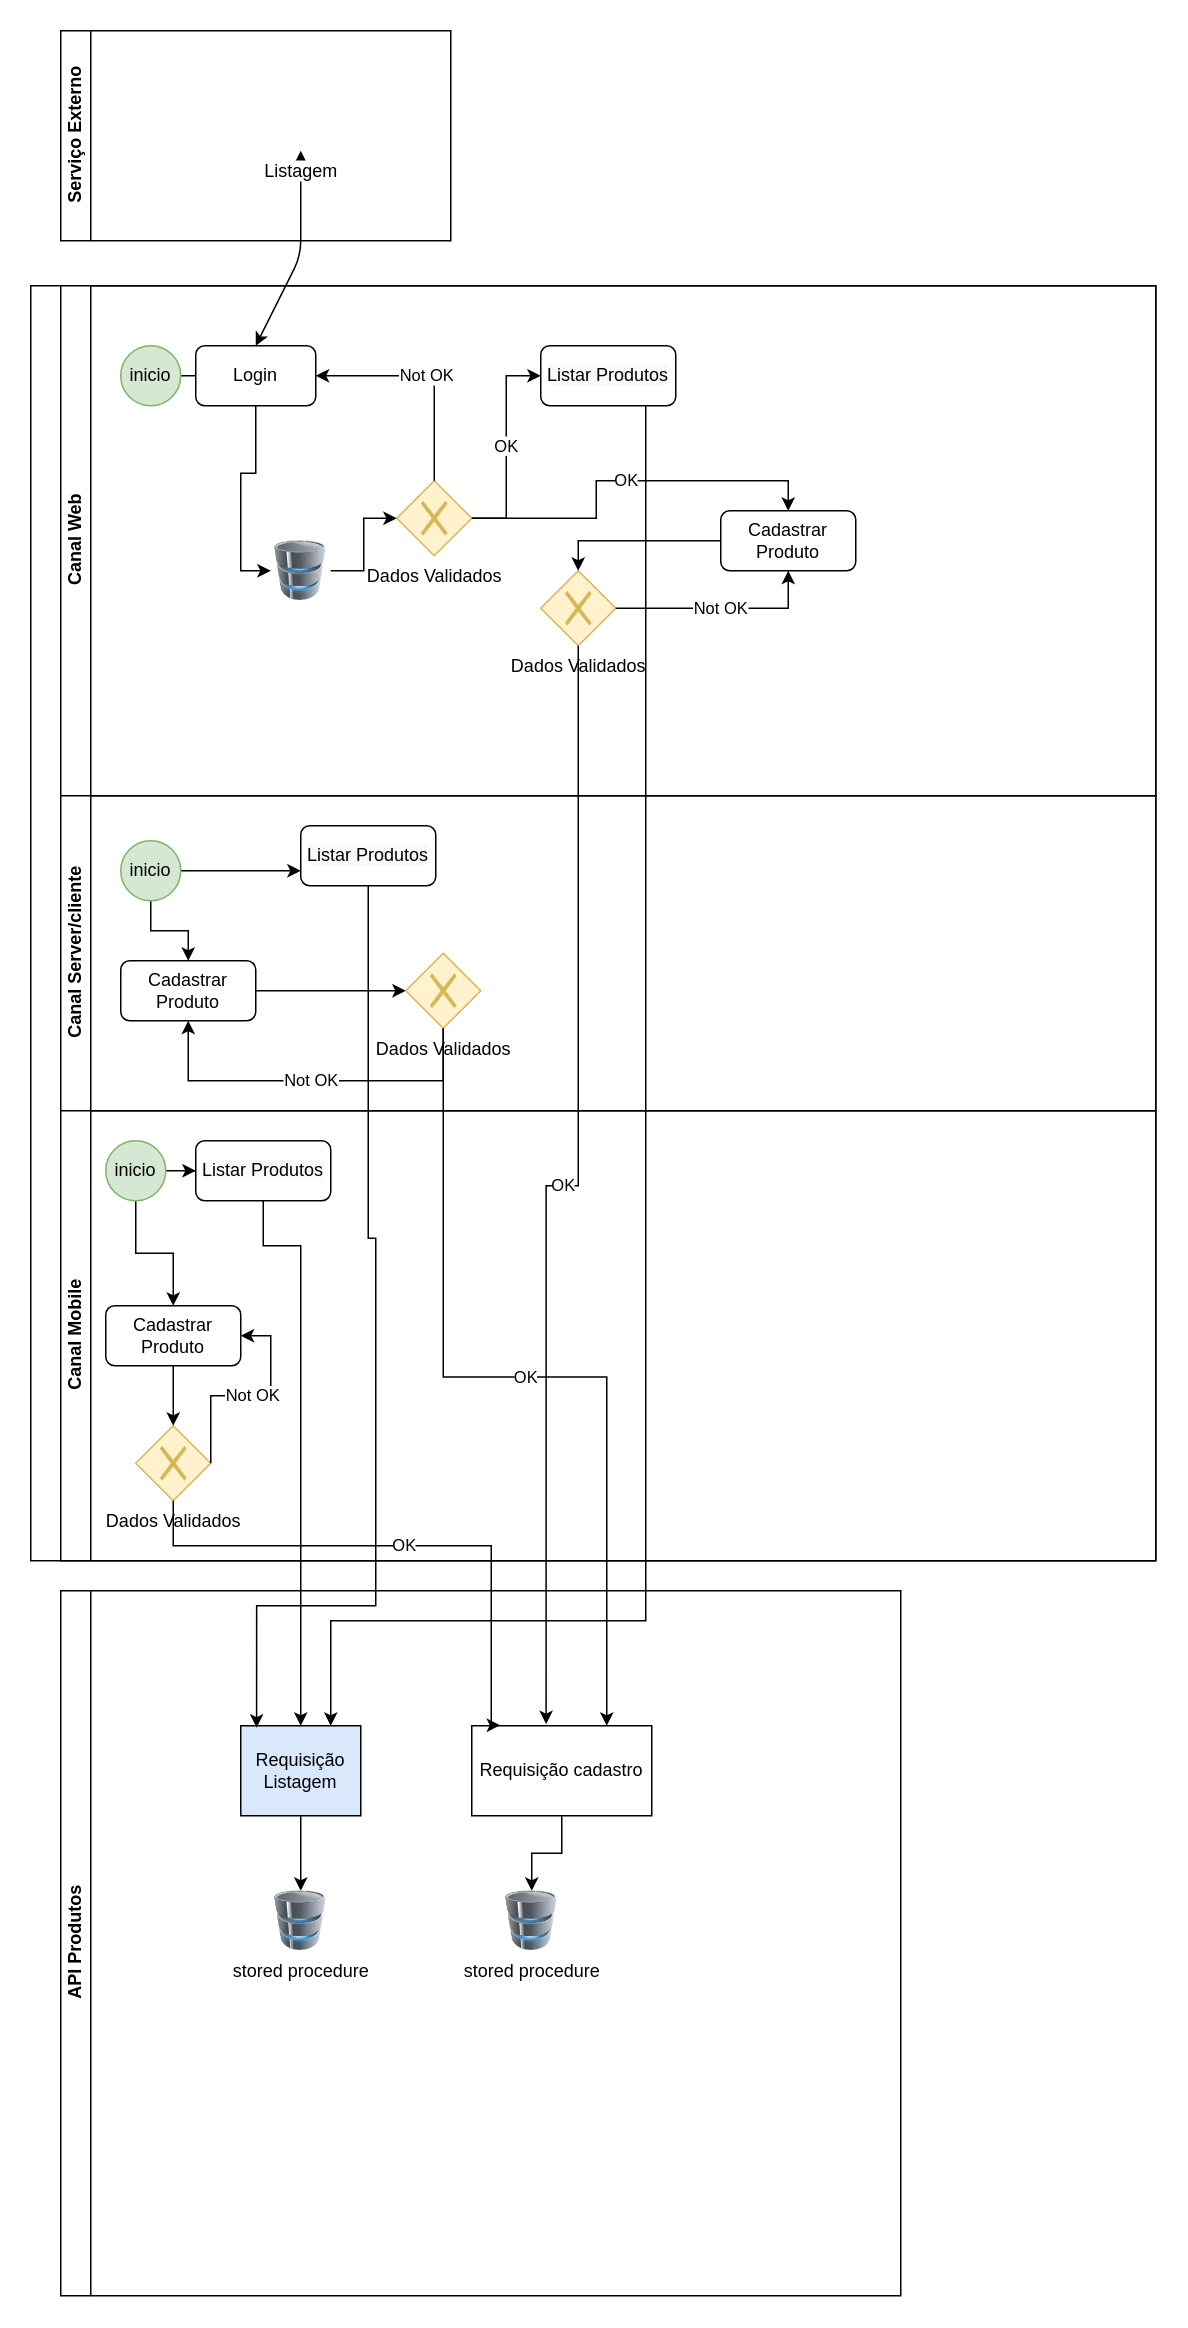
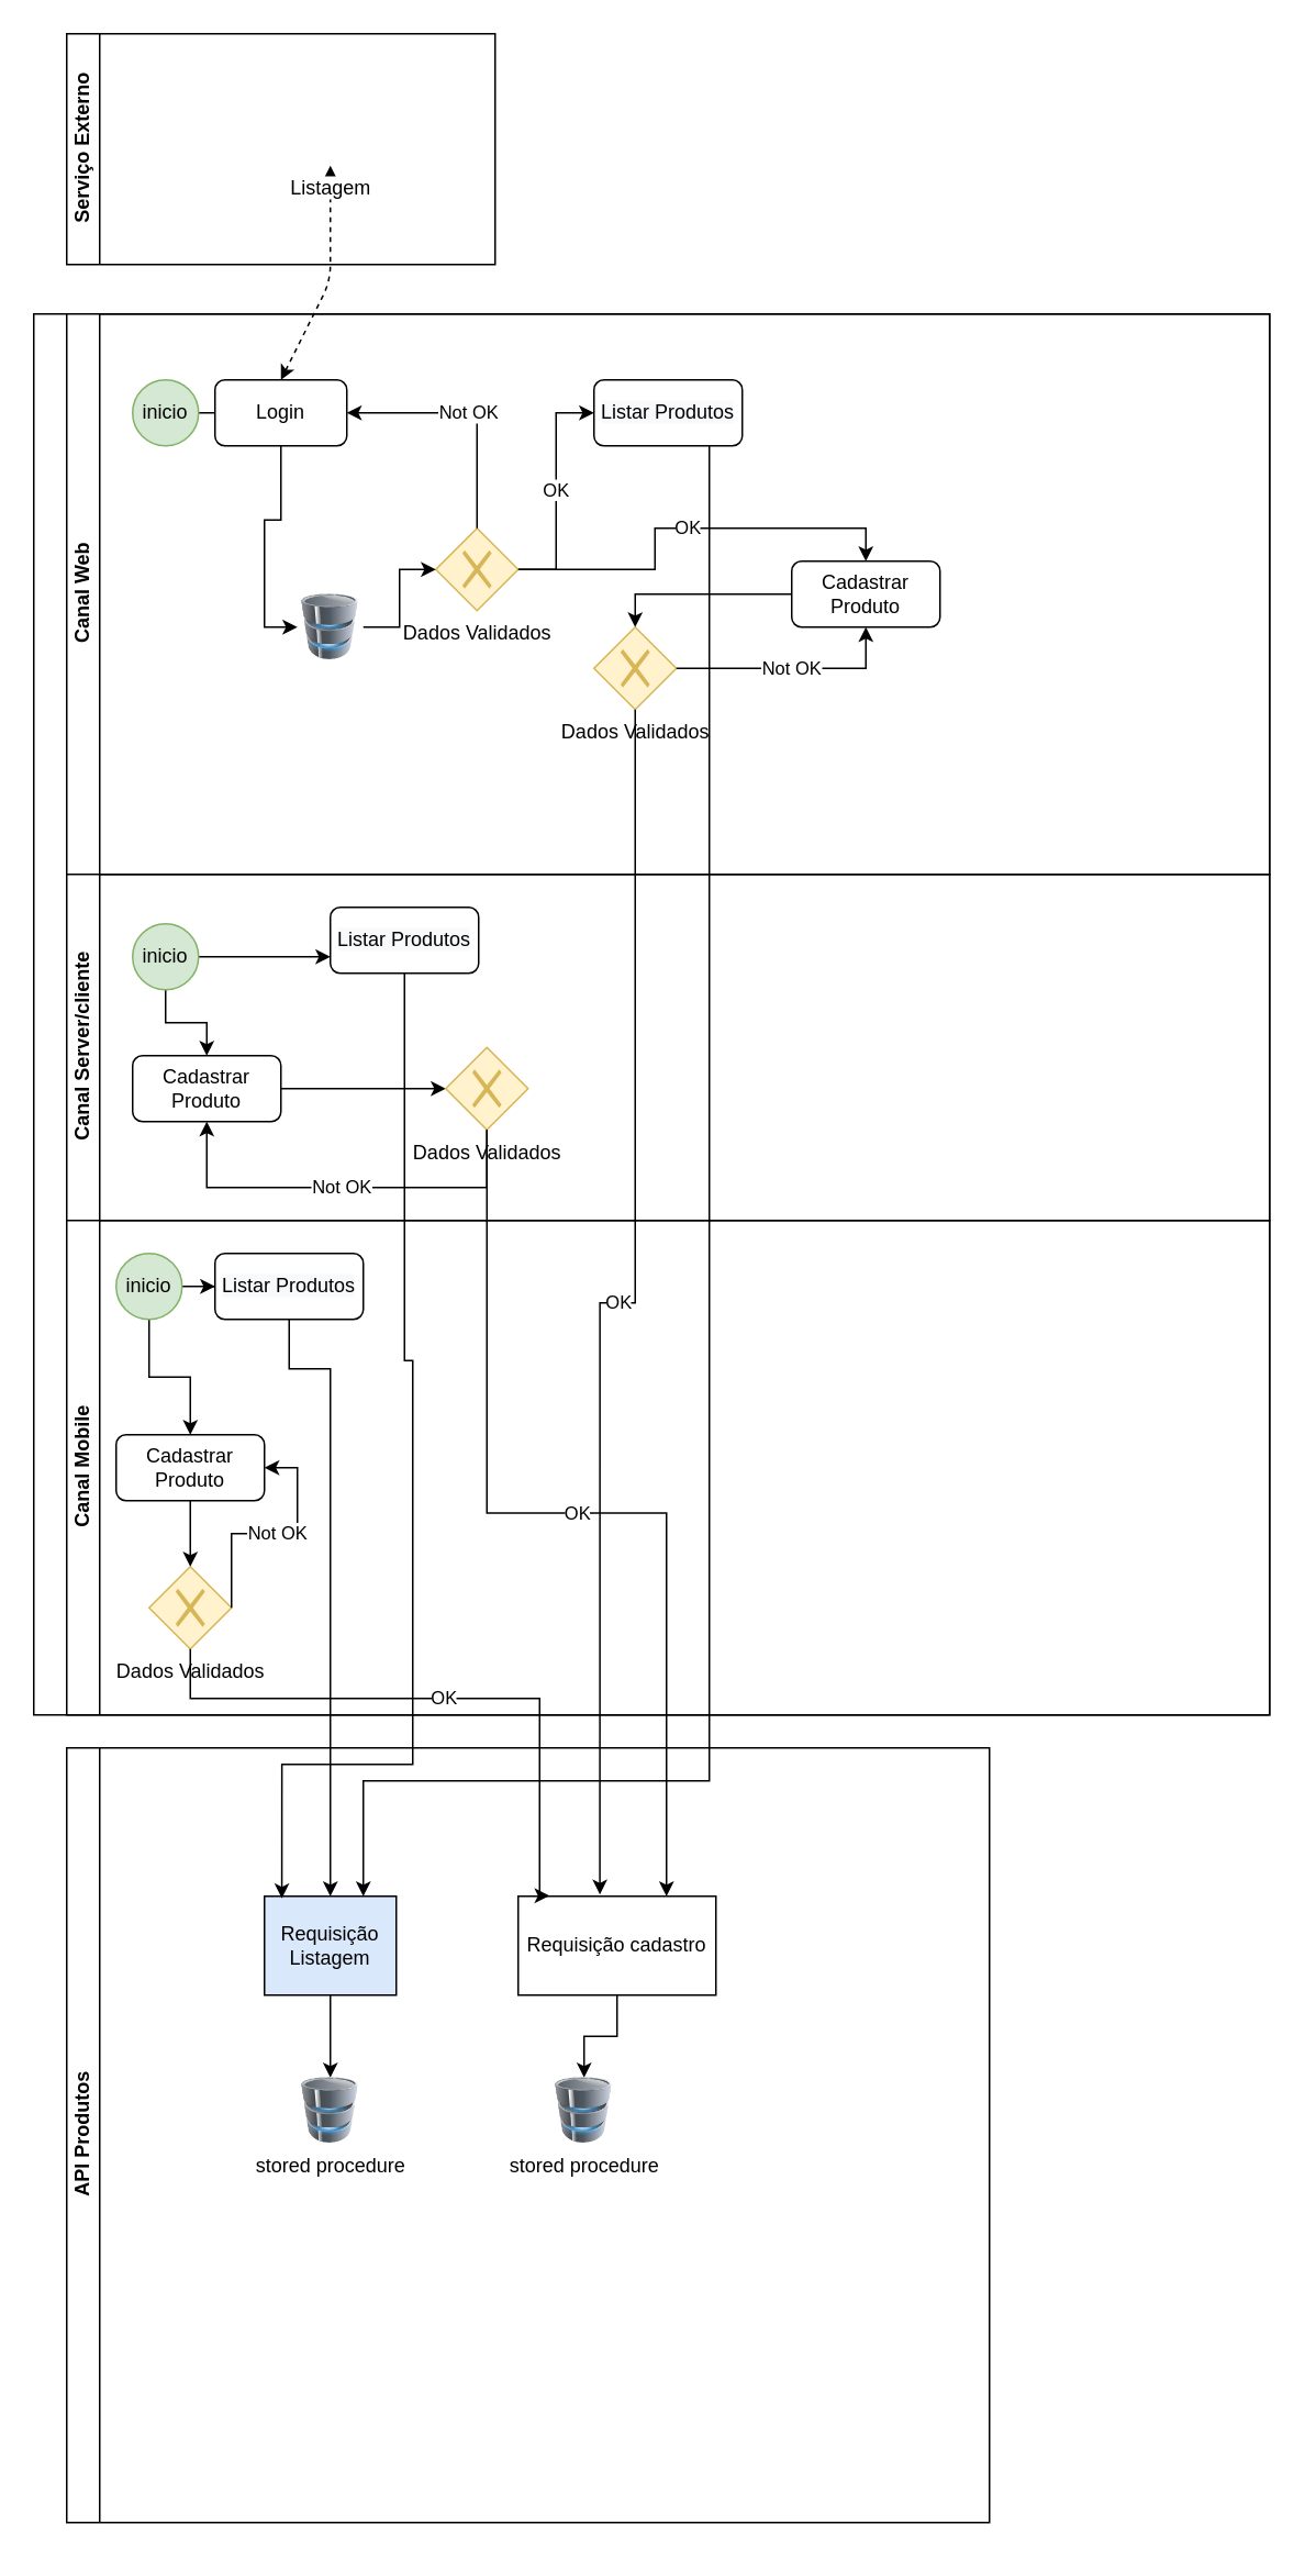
- <mxCell id="50" value="" style="endArrow=classic;startArrow=classic;html=1;exitX=0.5;exitY=0;exitDx=0;exitDy=0;entryX=0.5;entryY=1;entryDx=0;entryDy=0;" edge="1" parent="1" source="10" target="52"><mxGeometry width="50" height="50" relative="1" as="geometry"><mxPoint x="350" y="251" as="sourcePoint" /><mxPoint x="200" y="140" as="targetPoint" /><Array as="points"><mxPoint x="200" y="170" /></Array></mxGeometry></mxCell>
+ <mxCell id="50" value="" style="endArrow=classic;startArrow=classic;html=1;exitX=0.5;exitY=0;exitDx=0;exitDy=0;entryX=0.5;entryY=1;entryDx=0;entryDy=0;dashed=1;" edge="1" parent="1" source="10" target="52"><mxGeometry width="50" height="50" relative="1" as="geometry"><mxPoint x="350" y="251" as="sourcePoint" /><mxPoint x="200" y="140" as="targetPoint" /><Array as="points"><mxPoint x="200" y="170" /></Array></mxGeometry></mxCell>
